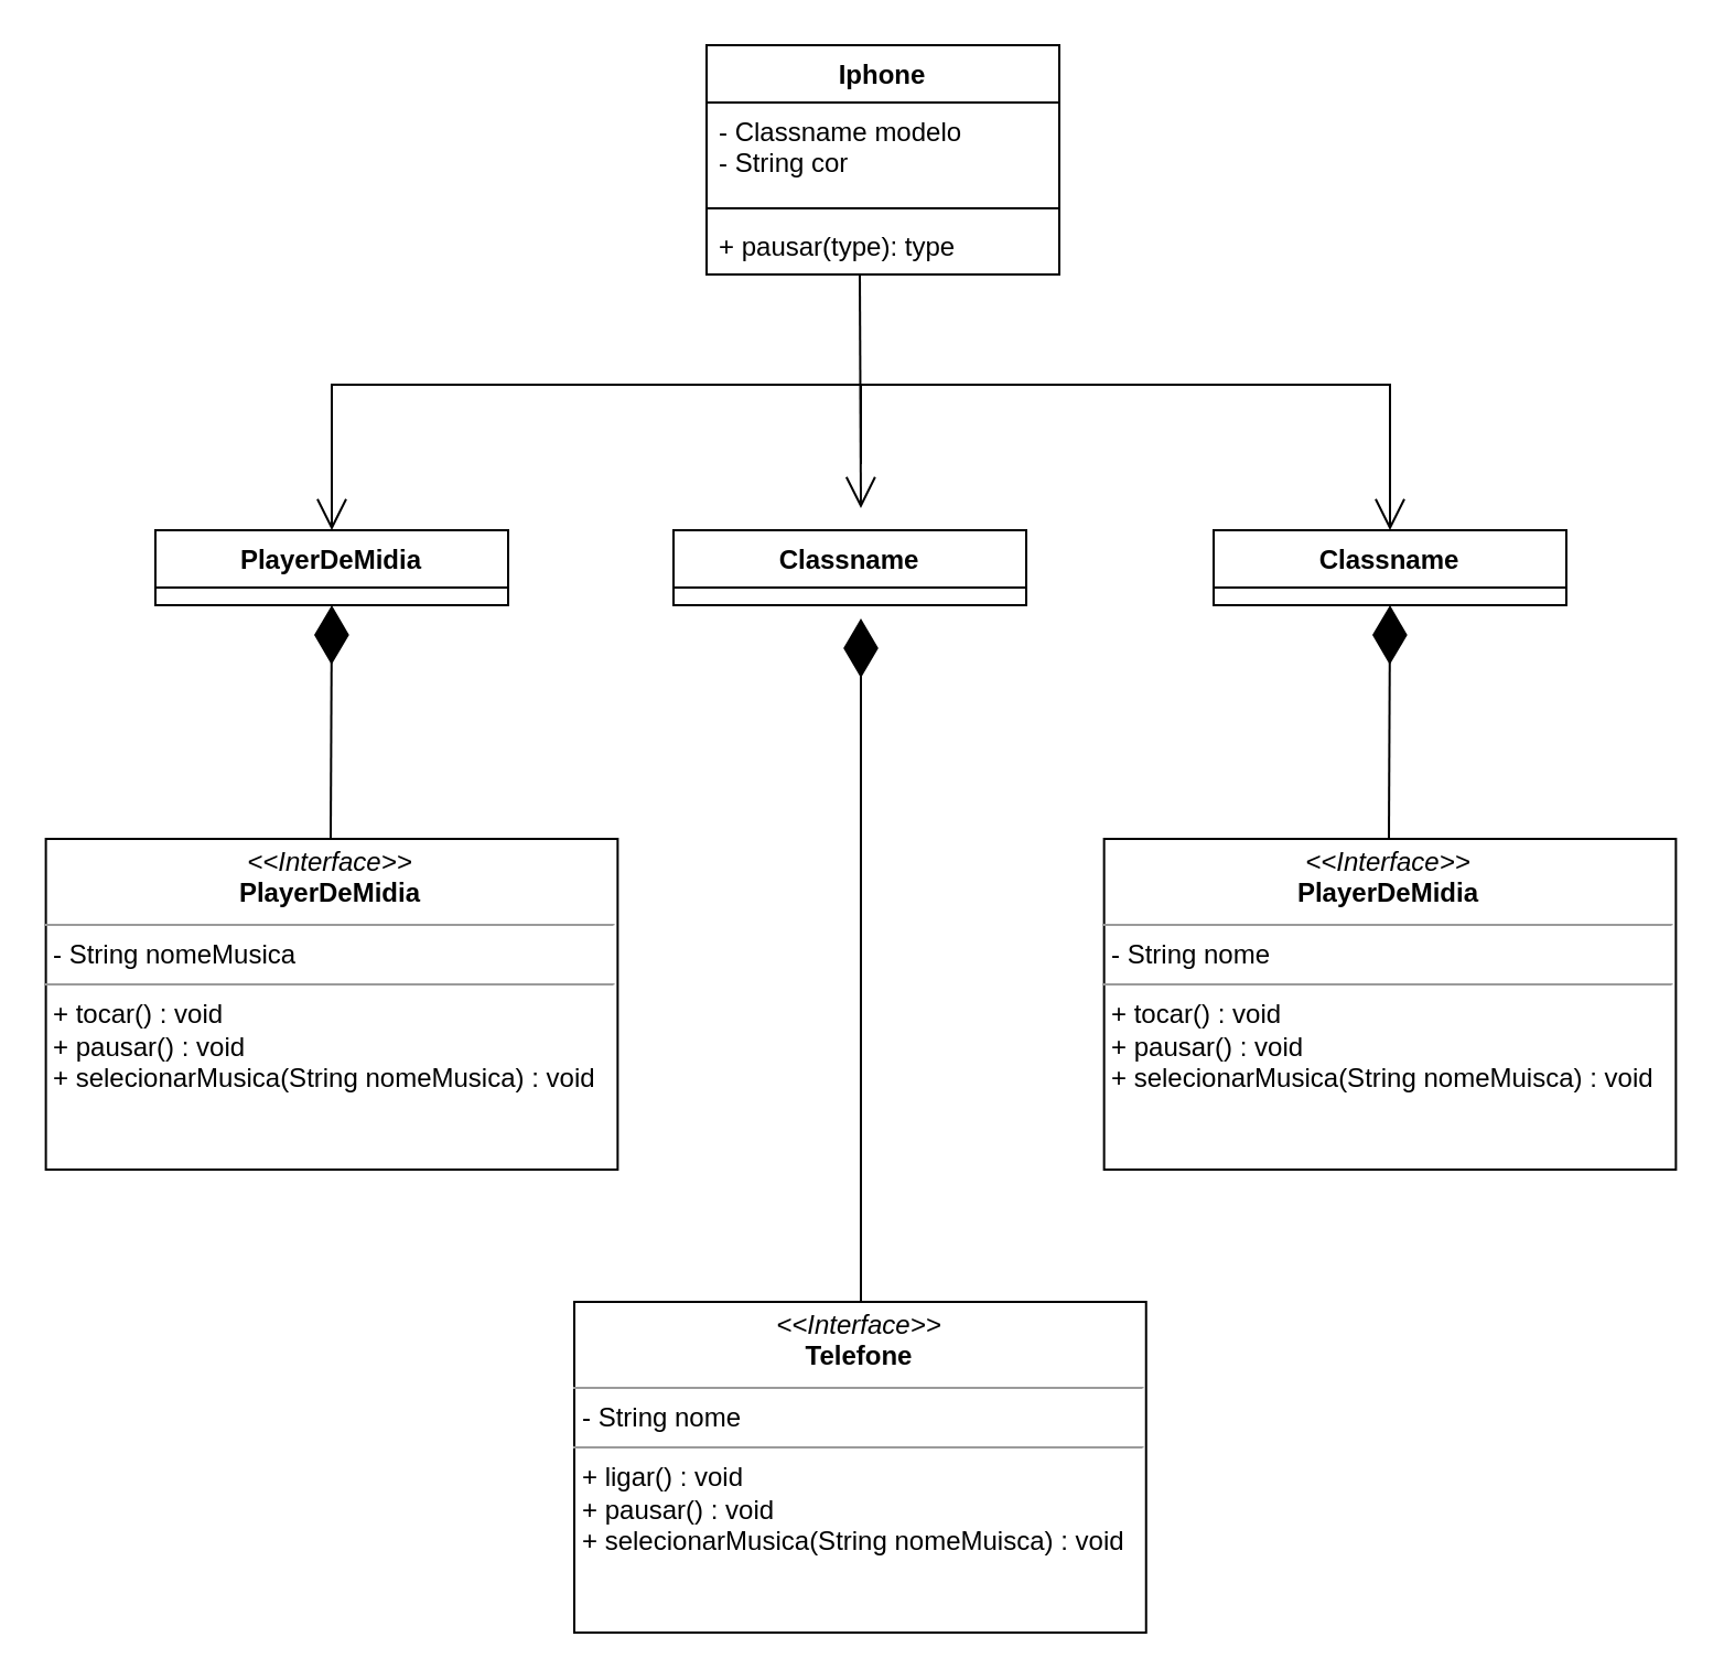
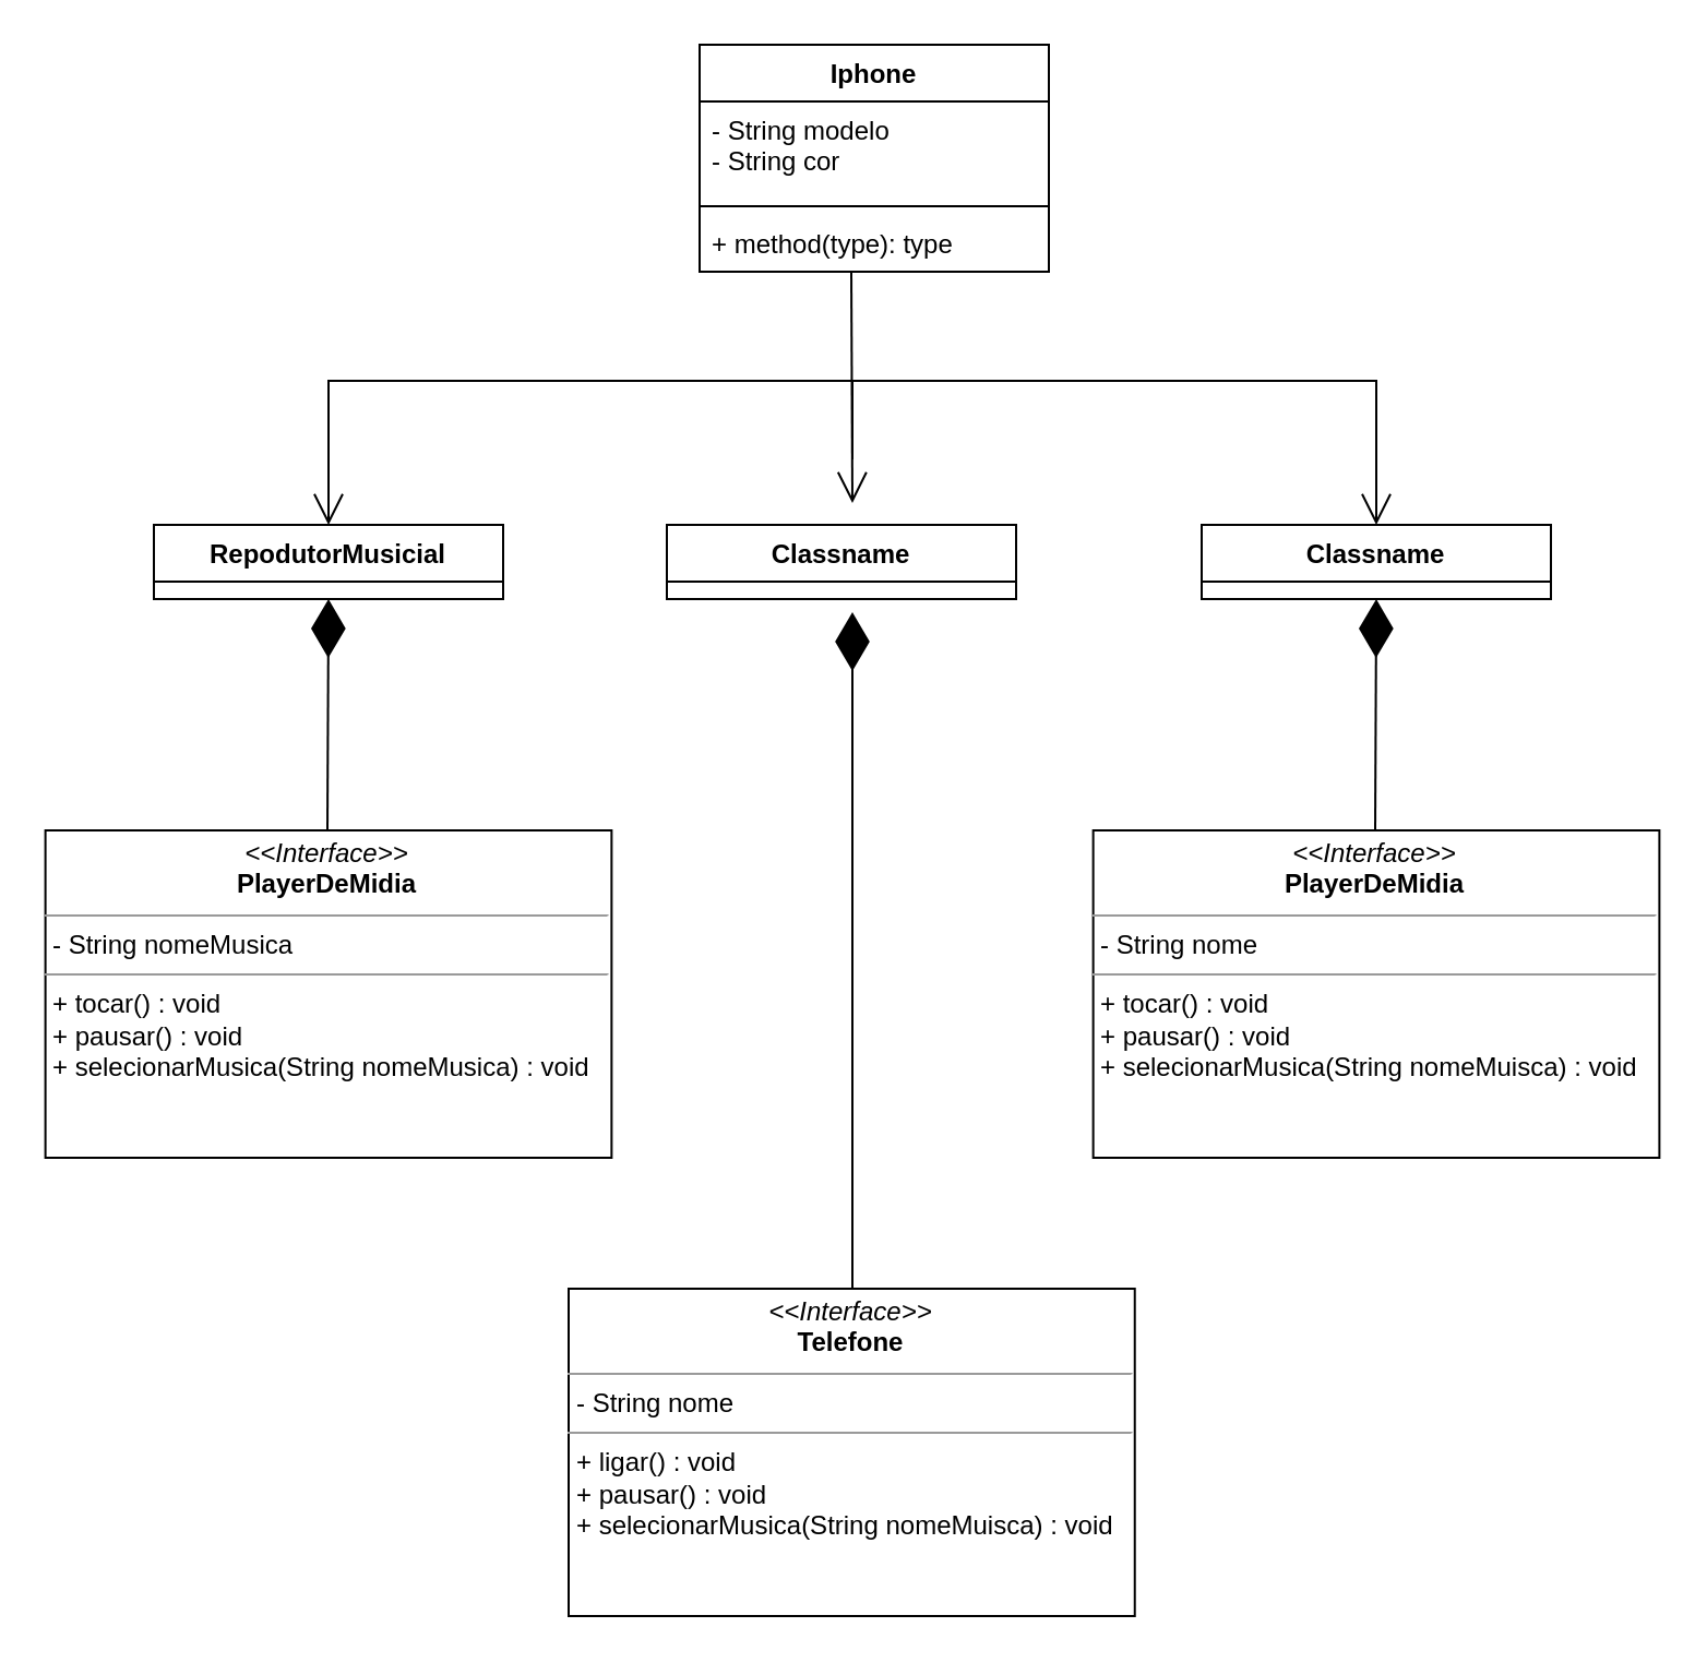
- <mxCell id="3" value="- Classname modelo&lt;br&gt;- String cor" style="text;strokeColor=none;fillColor=none;align=left;verticalAlign=top;spacingLeft=4;spacingRight=4;overflow=hidden;rotatable=0;points=[[0,0.5],[1,0.5]];portConstraint=eastwest;whiteSpace=wrap;html=1;" vertex="1" parent="2"><mxGeometry y="26" width="160" height="44" as="geometry" /></mxCell>
+ <mxCell id="3" value="- String modelo&lt;br&gt;- String cor" style="text;strokeColor=none;fillColor=none;align=left;verticalAlign=top;spacingLeft=4;spacingRight=4;overflow=hidden;rotatable=0;points=[[0,0.5],[1,0.5]];portConstraint=eastwest;whiteSpace=wrap;html=1;" vertex="1" parent="2"><mxGeometry y="26" width="160" height="44" as="geometry" /></mxCell>
- <mxCell id="5" value="+ pausar(type): type" style="text;strokeColor=none;fillColor=none;align=left;verticalAlign=top;spacingLeft=4;spacingRight=4;overflow=hidden;rotatable=0;points=[[0,0.5],[1,0.5]];portConstraint=eastwest;whiteSpace=wrap;html=1;" vertex="1" parent="2"><mxGeometry y="78" width="160" height="26" as="geometry" /></mxCell>
+ <mxCell id="5" value="+ method(type): type" style="text;strokeColor=none;fillColor=none;align=left;verticalAlign=top;spacingLeft=4;spacingRight=4;overflow=hidden;rotatable=0;points=[[0,0.5],[1,0.5]];portConstraint=eastwest;whiteSpace=wrap;html=1;" vertex="1" parent="2"><mxGeometry y="78" width="160" height="26" as="geometry" /></mxCell>
- <mxCell id="10" value="PlayerDeMidia" style="swimlane;fontStyle=1;align=center;verticalAlign=top;childLayout=stackLayout;horizontal=1;startSize=26;horizontalStack=0;resizeParent=1;resizeParentMax=0;resizeLast=0;collapsible=1;marginBottom=0;whiteSpace=wrap;html=1;" vertex="1" parent="1"><mxGeometry x="70" y="240" width="160" height="34" as="geometry" /></mxCell>
+ <mxCell id="10" value="RepodutorMusicial" style="swimlane;fontStyle=1;align=center;verticalAlign=top;childLayout=stackLayout;horizontal=1;startSize=26;horizontalStack=0;resizeParent=1;resizeParentMax=0;resizeLast=0;collapsible=1;marginBottom=0;whiteSpace=wrap;html=1;" vertex="1" parent="1"><mxGeometry x="70" y="240" width="160" height="34" as="geometry" /></mxCell>
